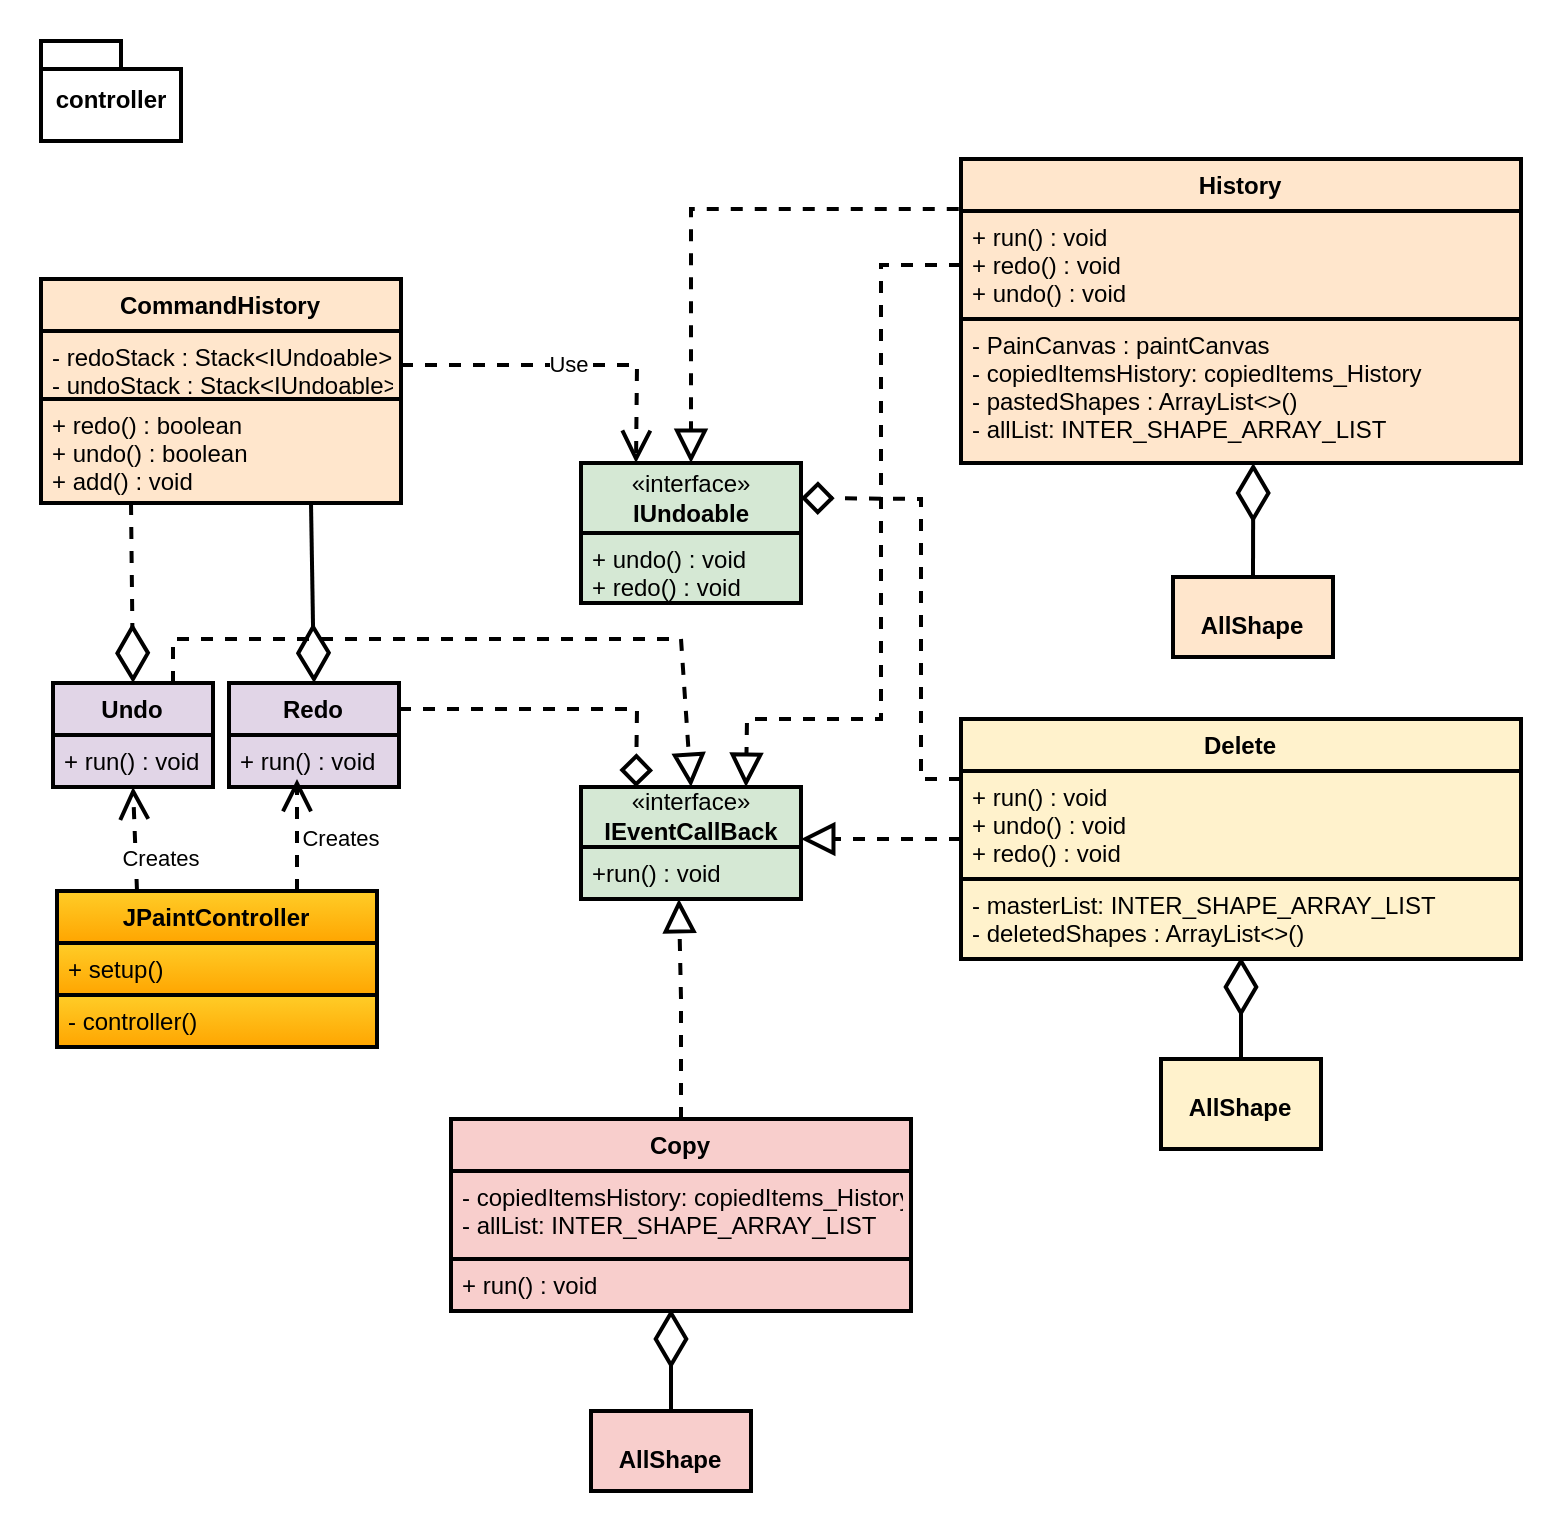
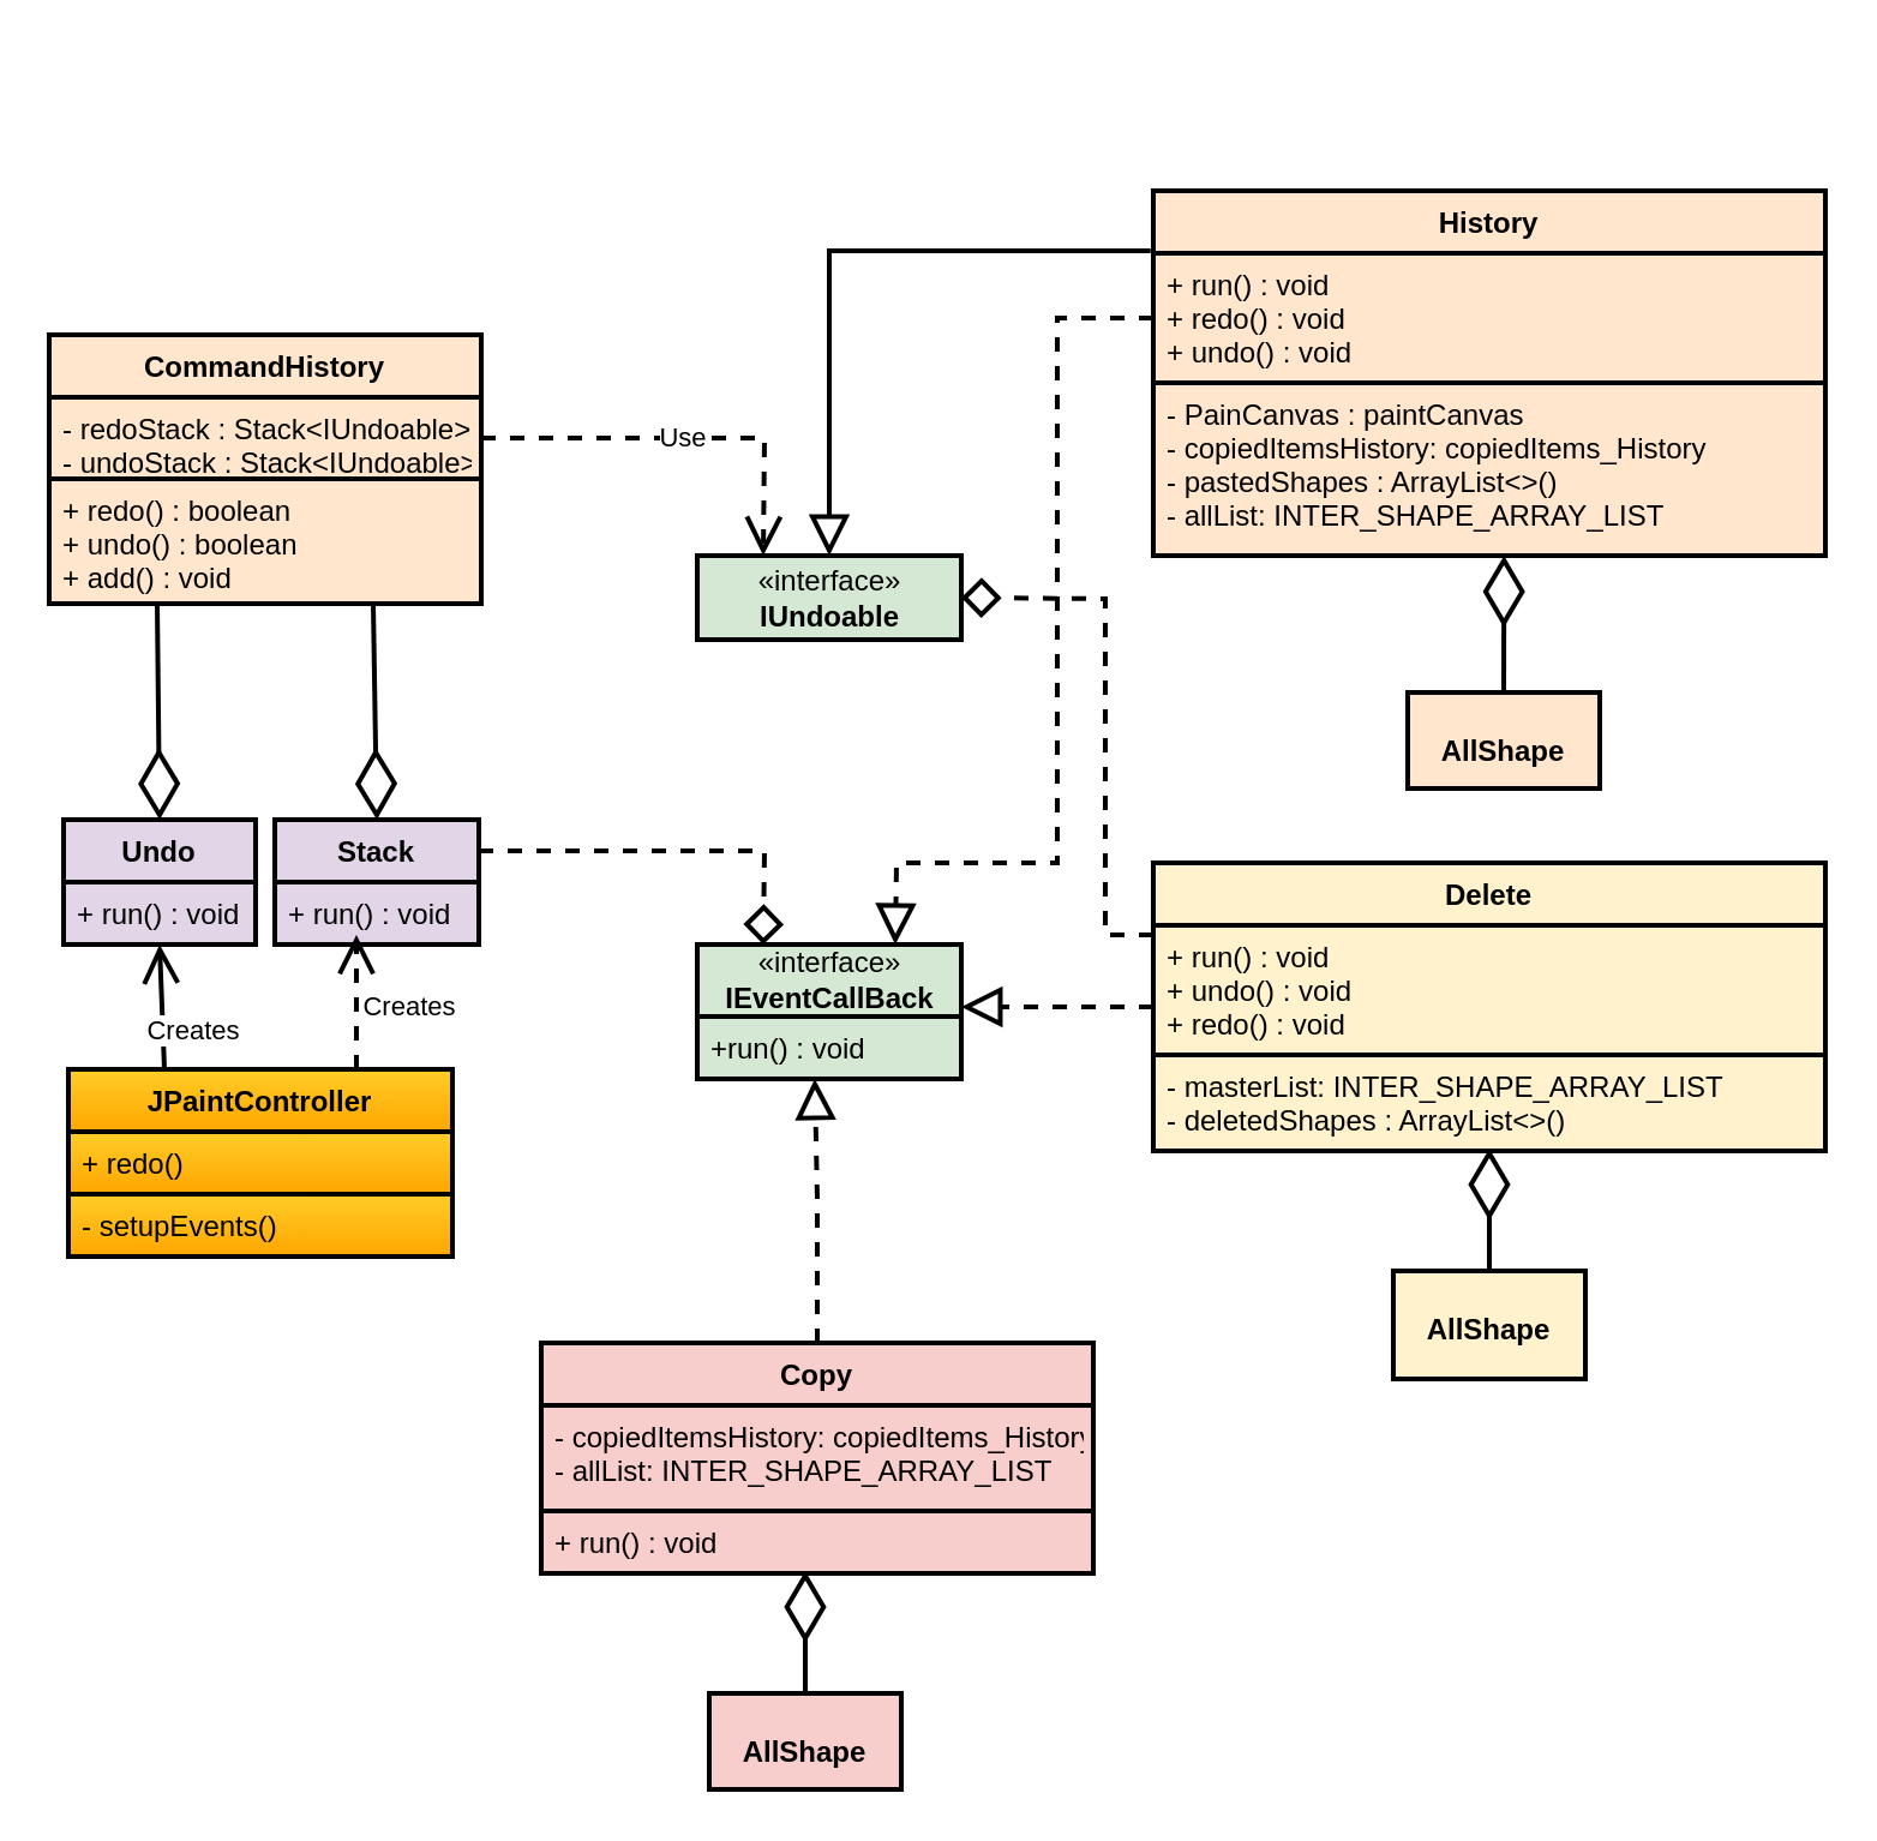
- <mxCell id="2" value="controller" style="shape=folder;fontStyle=1;spacingTop=10;tabWidth=40;tabHeight=14;tabPosition=left;html=1;strokeWidth=2;" parent="1" vertex="1"><mxGeometry x="20" y="20" width="70" height="50" as="geometry" /></mxCell>
- <mxCell id="40" value="" style="endArrow=block;dashed=1;endFill=0;endSize=12;html=1;rounded=0;strokeWidth=2;exitX=-0.004;exitY=-0.019;exitDx=0;exitDy=0;exitPerimeter=0;entryX=0.5;entryY=0;entryDx=0;entryDy=0;" parent="1" source="26" target="18" edge="1"><mxGeometry width="160" relative="1" as="geometry"><mxPoint x="510" y="339" as="sourcePoint" /><mxPoint x="670" y="339" as="targetPoint" /><Array as="points"><mxPoint x="345" y="104" /></Array></mxGeometry></mxCell>
+ <mxCell id="40" value="" style="endArrow=block;dashed=0;endFill=0;endSize=12;html=1;rounded=0;strokeWidth=2;exitX=-0.004;exitY=-0.019;exitDx=0;exitDy=0;exitPerimeter=0;entryX=0.5;entryY=0;entryDx=0;entryDy=0;" parent="1" source="26" target="18" edge="1"><mxGeometry width="160" relative="1" as="geometry"><mxPoint x="510" y="339" as="sourcePoint" /><mxPoint x="670" y="339" as="targetPoint" /><Array as="points"><mxPoint x="345" y="104" /></Array></mxGeometry></mxCell>
- <mxCell id="10" value="" style="endArrow=diamondThin;endFill=0;endSize=24;html=1;rounded=0;strokeWidth=2;entryX=0.5;entryY=0;entryDx=0;entryDy=0;exitX=0.25;exitY=1;exitDx=0;exitDy=0;dashed=1;" parent="1" source="3" target="6" edge="1"><mxGeometry width="160" relative="1" as="geometry"><mxPoint x="80" y="269" as="sourcePoint" /><mxPoint x="670" y="309" as="targetPoint" /><Array as="points" /></mxGeometry></mxCell>
+ <mxCell id="10" value="" style="endArrow=diamondThin;endFill=0;endSize=24;html=1;rounded=0;strokeWidth=2;entryX=0.5;entryY=0;entryDx=0;entryDy=0;exitX=0.25;exitY=1;exitDx=0;exitDy=0;" parent="1" source="3" target="6" edge="1"><mxGeometry width="160" relative="1" as="geometry"><mxPoint x="80" y="269" as="sourcePoint" /><mxPoint x="670" y="309" as="targetPoint" /><Array as="points" /></mxGeometry></mxCell>
- <mxCell id="17" value="+ undo() : void&#10;+ redo() : void" style="text;strokeColor=#000000;fillColor=#d5e8d4;align=left;verticalAlign=top;spacingLeft=4;spacingRight=4;overflow=hidden;rotatable=0;points=[[0,0.5],[1,0.5]];portConstraint=eastwest;strokeWidth=2;" parent="16" vertex="1"><mxGeometry y="26.25" width="110" height="35" as="geometry" /></mxCell>
- <mxCell id="46" value="" style="endArrow=block;dashed=1;endFill=0;endSize=12;html=1;rounded=0;strokeWidth=2;exitX=0.75;exitY=0;exitDx=0;exitDy=0;entryX=0.5;entryY=0;entryDx=0;entryDy=0;" parent="1" source="6" target="13" edge="1"><mxGeometry width="160" relative="1" as="geometry"><mxPoint x="510" y="339" as="sourcePoint" /><mxPoint x="670" y="339" as="targetPoint" /><Array as="points"><mxPoint x="86" y="319" /><mxPoint x="210" y="319" /><mxPoint x="340" y="319" /></Array></mxGeometry></mxCell>
- <mxCell id="8" value="Redo" style="swimlane;fontStyle=1;align=center;verticalAlign=top;childLayout=stackLayout;horizontal=1;startSize=26;horizontalStack=0;resizeParent=1;resizeParentMax=0;resizeLast=0;collapsible=1;marginBottom=0;strokeColor=#000000;fillColor=#e1d5e7;strokeWidth=2;" parent="1" vertex="1"><mxGeometry x="114" y="341" width="85" height="52" as="geometry" /></mxCell>
+ <mxCell id="8" value="Stack" style="swimlane;fontStyle=1;align=center;verticalAlign=top;childLayout=stackLayout;horizontal=1;startSize=26;horizontalStack=0;resizeParent=1;resizeParentMax=0;resizeLast=0;collapsible=1;marginBottom=0;strokeColor=#000000;fillColor=#e1d5e7;strokeWidth=2;" parent="1" vertex="1"><mxGeometry x="114" y="341" width="85" height="52" as="geometry" /></mxCell>
- <mxCell id="39" value="Creates" style="endArrow=open;endSize=12;dashed=1;html=1;rounded=0;strokeWidth=2;exitX=0.25;exitY=0;exitDx=0;exitDy=0;entryX=0.5;entryY=1;entryDx=0;entryDy=0;" parent="1" source="35" target="6" edge="1"><mxGeometry x="-0.403" y="-13" width="160" relative="1" as="geometry"><mxPoint x="510" y="369" as="sourcePoint" /><mxPoint x="670" y="369" as="targetPoint" /><mxPoint as="offset" /></mxGeometry></mxCell>
+ <mxCell id="39" value="Creates" style="endArrow=open;endSize=12;dashed=0;html=1;rounded=0;strokeWidth=2;exitX=0.25;exitY=0;exitDx=0;exitDy=0;entryX=0.5;entryY=1;entryDx=0;entryDy=0;" parent="1" source="35" target="6" edge="1"><mxGeometry x="-0.403" y="-13" width="160" relative="1" as="geometry"><mxPoint x="510" y="369" as="sourcePoint" /><mxPoint x="670" y="369" as="targetPoint" /><mxPoint as="offset" /></mxGeometry></mxCell>
- <mxCell id="36" value="+ setup()" style="text;strokeColor=#000000;fillColor=#ffcd28;align=left;verticalAlign=top;spacingLeft=4;spacingRight=4;overflow=hidden;rotatable=0;points=[[0,0.5],[1,0.5]];portConstraint=eastwest;gradientColor=#ffa500;strokeWidth=2;" parent="35" vertex="1"><mxGeometry y="26" width="160" height="26" as="geometry" /></mxCell>
+ <mxCell id="36" value="+ redo()" style="text;strokeColor=#000000;fillColor=#ffcd28;align=left;verticalAlign=top;spacingLeft=4;spacingRight=4;overflow=hidden;rotatable=0;points=[[0,0.5],[1,0.5]];portConstraint=eastwest;gradientColor=#ffa500;strokeWidth=2;" parent="35" vertex="1"><mxGeometry y="26" width="160" height="26" as="geometry" /></mxCell>
- <mxCell id="37" value="- controller()" style="text;strokeColor=#000000;fillColor=#ffcd28;align=left;verticalAlign=top;spacingLeft=4;spacingRight=4;overflow=hidden;rotatable=0;points=[[0,0.5],[1,0.5]];portConstraint=eastwest;gradientColor=#ffa500;strokeWidth=2;" parent="35" vertex="1"><mxGeometry y="52" width="160" height="26" as="geometry" /></mxCell>
+ <mxCell id="37" value="- setupEvents()" style="text;strokeColor=#000000;fillColor=#ffcd28;align=left;verticalAlign=top;spacingLeft=4;spacingRight=4;overflow=hidden;rotatable=0;points=[[0,0.5],[1,0.5]];portConstraint=eastwest;gradientColor=#ffa500;strokeWidth=2;" parent="35" vertex="1"><mxGeometry y="52" width="160" height="26" as="geometry" /></mxCell>
